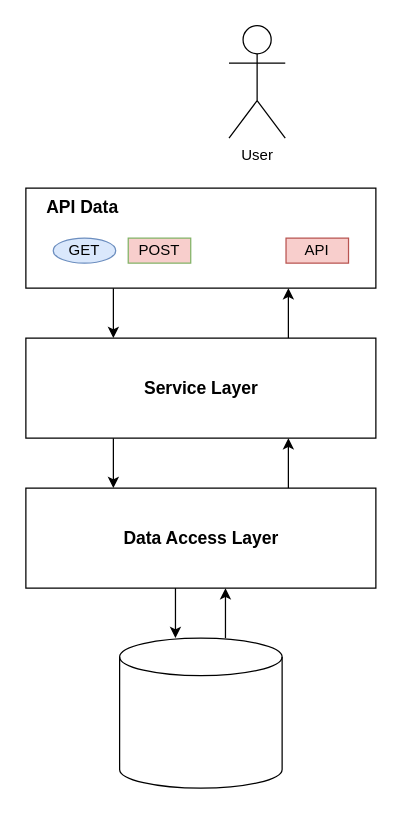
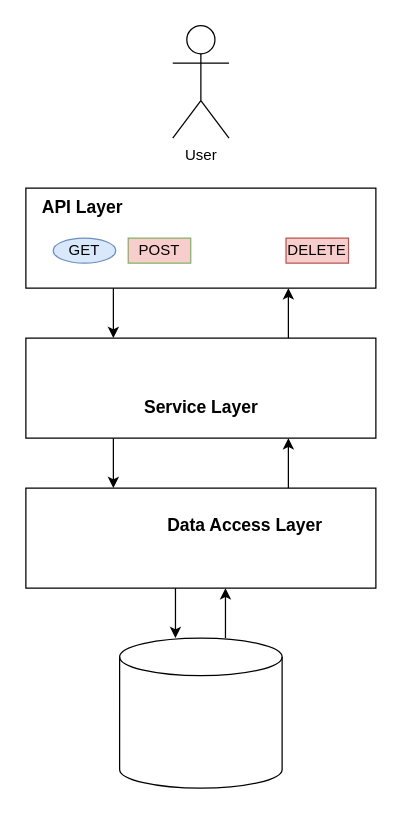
- <mxCell id="12" value="User" style="shape=umlActor;verticalLabelPosition=bottom;verticalAlign=top;html=1;" vertex="1" parent="1"><mxGeometry x="182.5" y="20" width="45" height="90" as="geometry" /></mxCell>
+ <mxCell id="12" value="User" style="shape=umlActor;verticalLabelPosition=bottom;verticalAlign=top;html=1;" vertex="1" parent="1"><mxGeometry x="137.5" y="20" width="45" height="90" as="geometry" /></mxCell>
- <mxCell id="14" value="&lt;b&gt;&lt;font style=&quot;font-size: 14px;&quot;&gt;API Data&lt;/font&gt;&lt;/b&gt;" style="text;html=1;align=center;verticalAlign=middle;resizable=0;points=[];autosize=1;strokeColor=none;fillColor=none;" vertex="1" parent="1"><mxGeometry x="20" y="150" width="90" height="30" as="geometry" /></mxCell>
+ <mxCell id="14" value="&lt;b&gt;&lt;font style=&quot;font-size: 14px;&quot;&gt;API Layer&lt;/font&gt;&lt;/b&gt;" style="text;html=1;align=center;verticalAlign=middle;resizable=0;points=[];autosize=1;strokeColor=none;fillColor=none;" vertex="1" parent="1"><mxGeometry x="20" y="150" width="90" height="30" as="geometry" /></mxCell>
- <mxCell id="19" value="API" style="rounded=0;whiteSpace=wrap;html=1;fillColor=#f8cecc;strokeColor=#b85450;" vertex="1" parent="1"><mxGeometry x="228.12" y="190" width="50" height="20" as="geometry" /></mxCell>
+ <mxCell id="19" value="DELETE" style="rounded=0;whiteSpace=wrap;html=1;fillColor=#f8cecc;strokeColor=#b85450;" vertex="1" parent="1"><mxGeometry x="228.12" y="190" width="50" height="20" as="geometry" /></mxCell>
- <mxCell id="15" value="&lt;b&gt;&lt;font style=&quot;font-size: 14px;&quot;&gt;Service Layer&lt;/font&gt;&lt;/b&gt;" style="text;html=1;align=center;verticalAlign=middle;resizable=0;points=[];autosize=1;strokeColor=none;fillColor=none;" vertex="1" parent="1"><mxGeometry x="105" y="295" width="110" height="30" as="geometry" /></mxCell>
+ <mxCell id="15" value="&lt;b&gt;&lt;font style=&quot;font-size: 14px;&quot;&gt;Service Layer&lt;/font&gt;&lt;/b&gt;" style="text;html=1;align=center;verticalAlign=middle;resizable=0;points=[];autosize=1;strokeColor=none;fillColor=none;" vertex="1" parent="1"><mxGeometry x="105" y="310" width="110" height="30" as="geometry" /></mxCell>
- <mxCell id="16" value="&lt;b&gt;&lt;font style=&quot;font-size: 14px;&quot;&gt;Data Access Layer&lt;/font&gt;&lt;/b&gt;" style="text;html=1;align=center;verticalAlign=middle;resizable=0;points=[];autosize=1;strokeColor=none;fillColor=none;" vertex="1" parent="1"><mxGeometry x="85" y="415" width="150" height="30" as="geometry" /></mxCell>
+ <mxCell id="16" value="&lt;b&gt;&lt;font style=&quot;font-size: 14px;&quot;&gt;Data Access Layer&lt;/font&gt;&lt;/b&gt;" style="text;html=1;align=center;verticalAlign=middle;resizable=0;points=[];autosize=1;strokeColor=none;fillColor=none;" vertex="1" parent="1"><mxGeometry x="120" y="405" width="150" height="30" as="geometry" /></mxCell>
